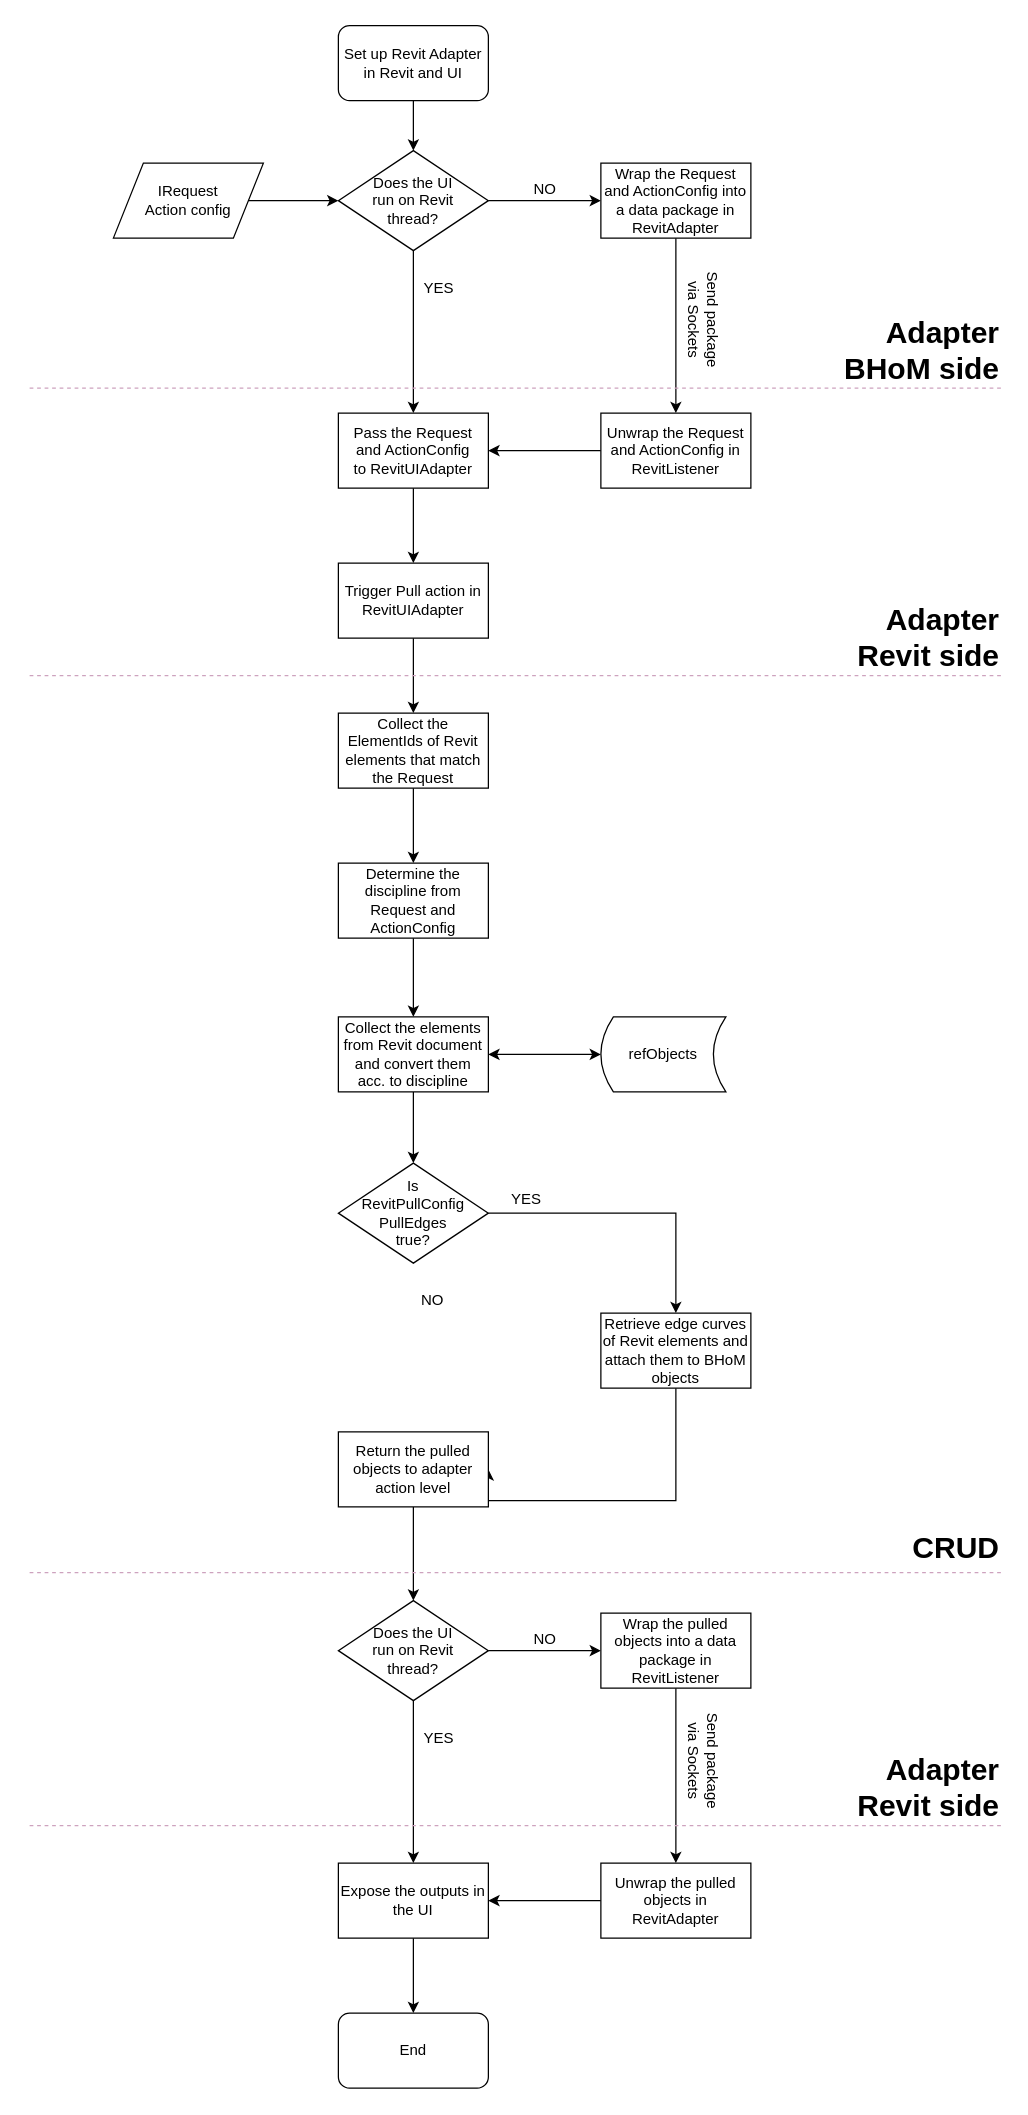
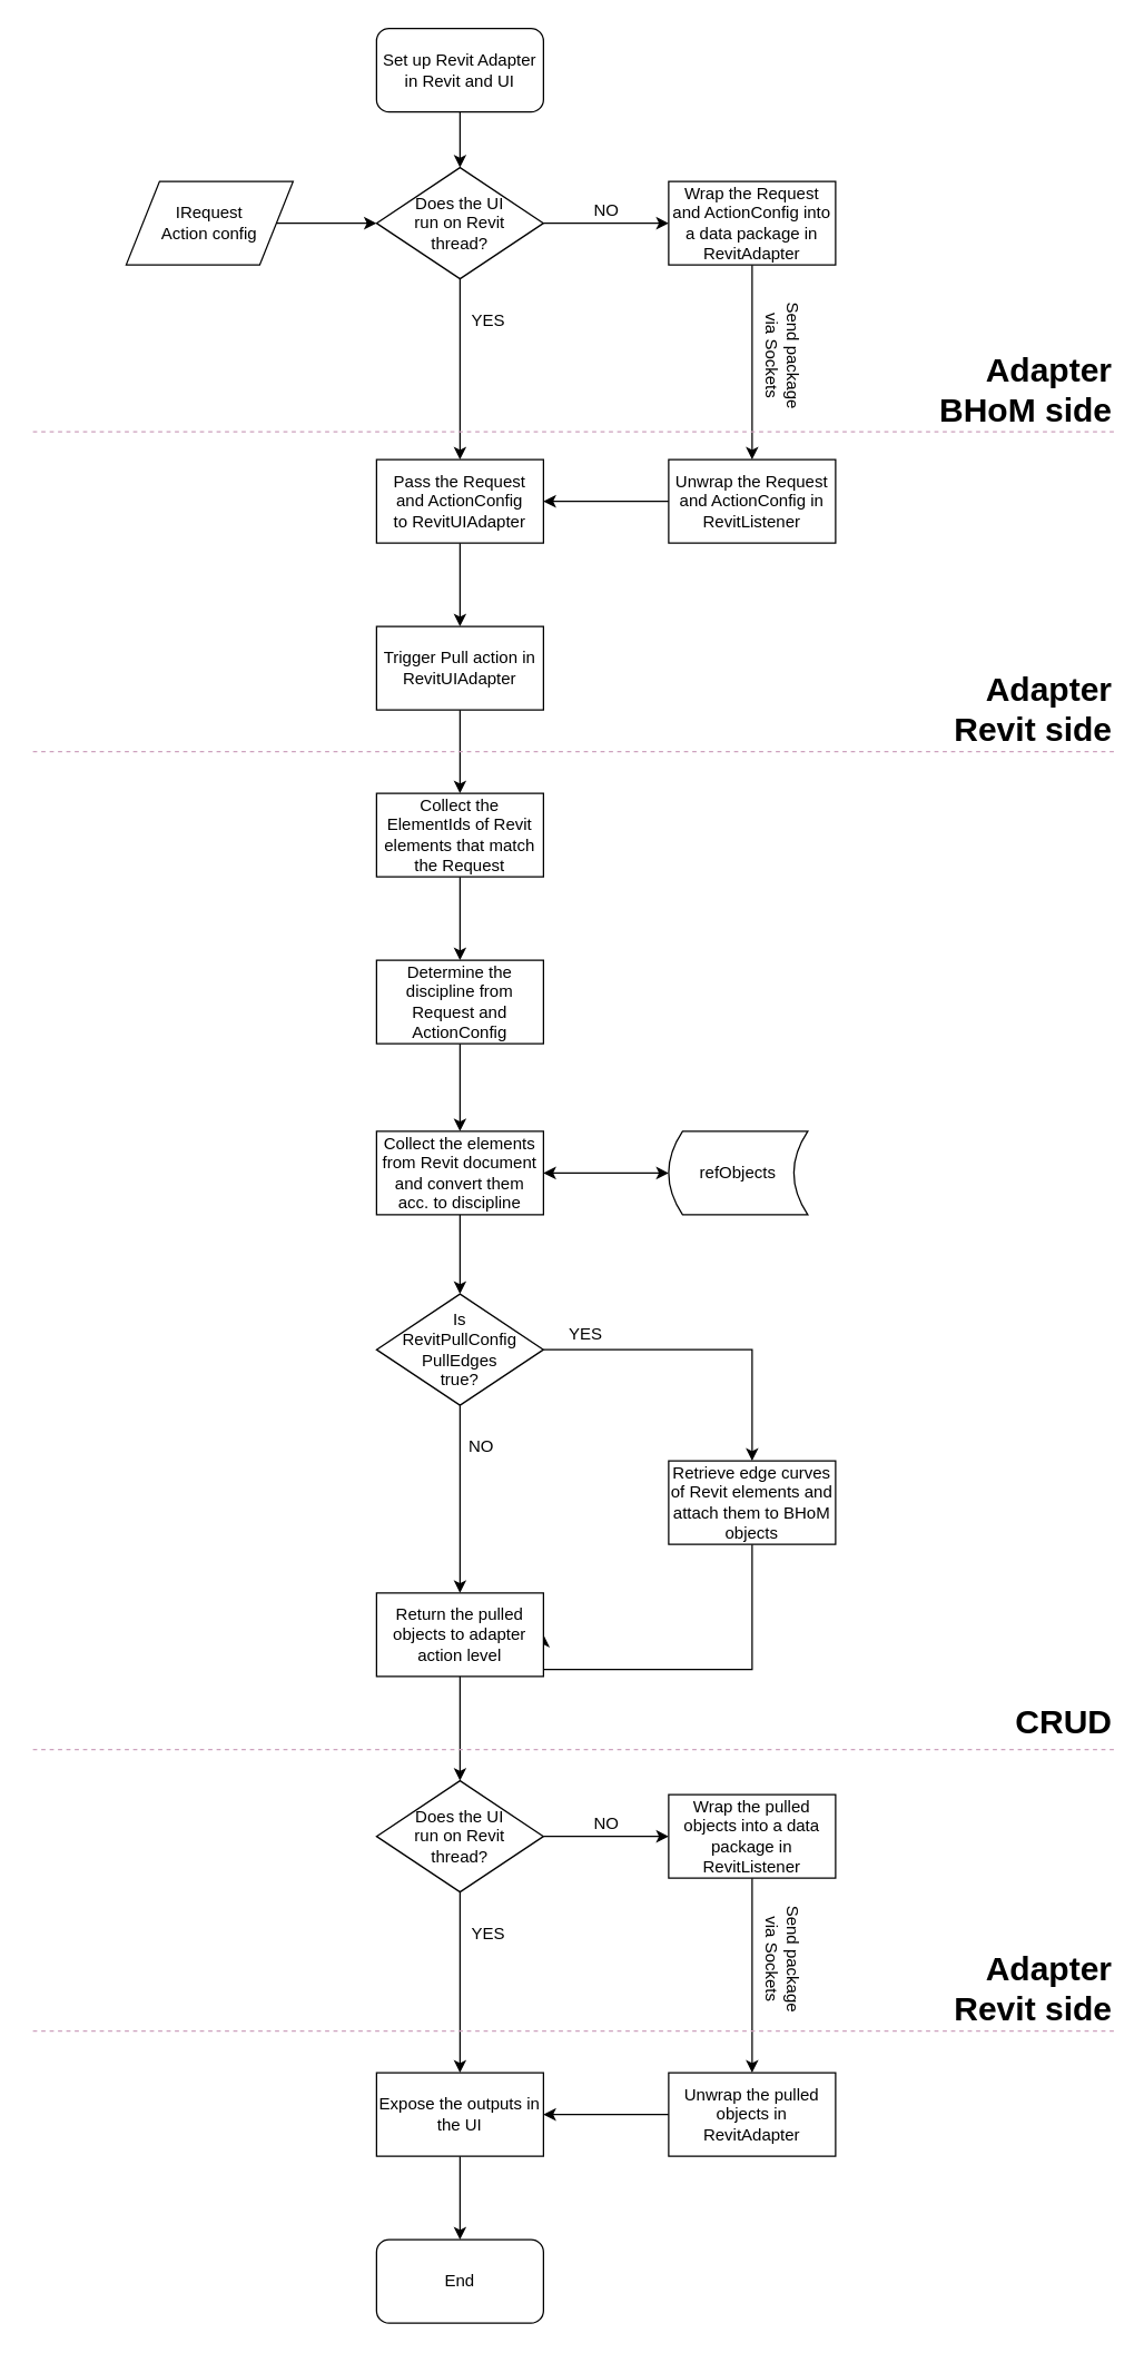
+ <mxCell id="27" value="" style="edgeStyle=orthogonalEdgeStyle;rounded=0;orthogonalLoop=1;jettySize=auto;html=1;entryX=0.5;entryY=0;entryDx=0;entryDy=0;" edge="1" parent="1" source="28" target="33"><mxGeometry relative="1" as="geometry"><mxPoint x="330" y="1090" as="targetPoint" /></mxGeometry></mxCell>
